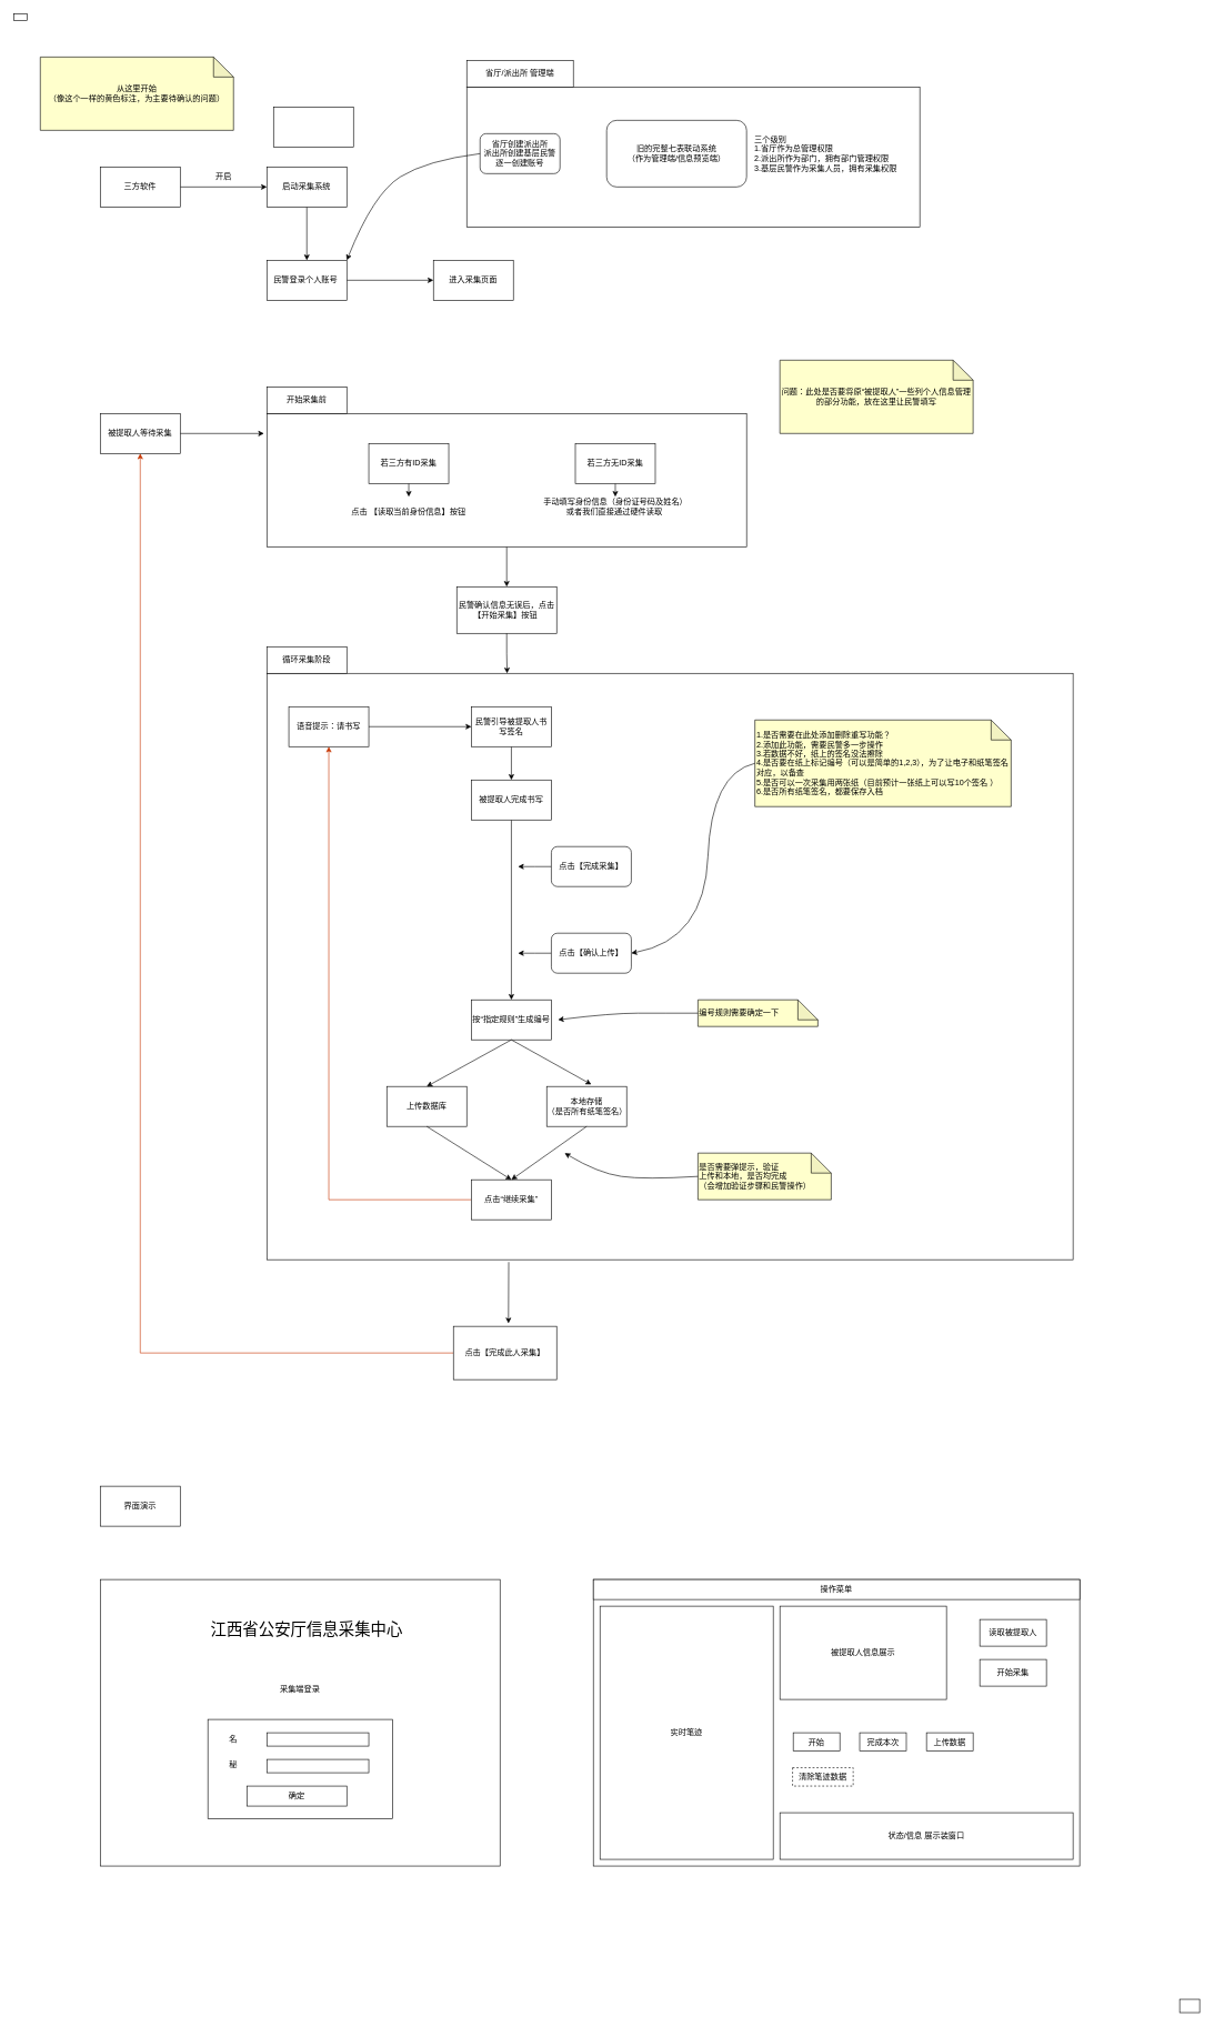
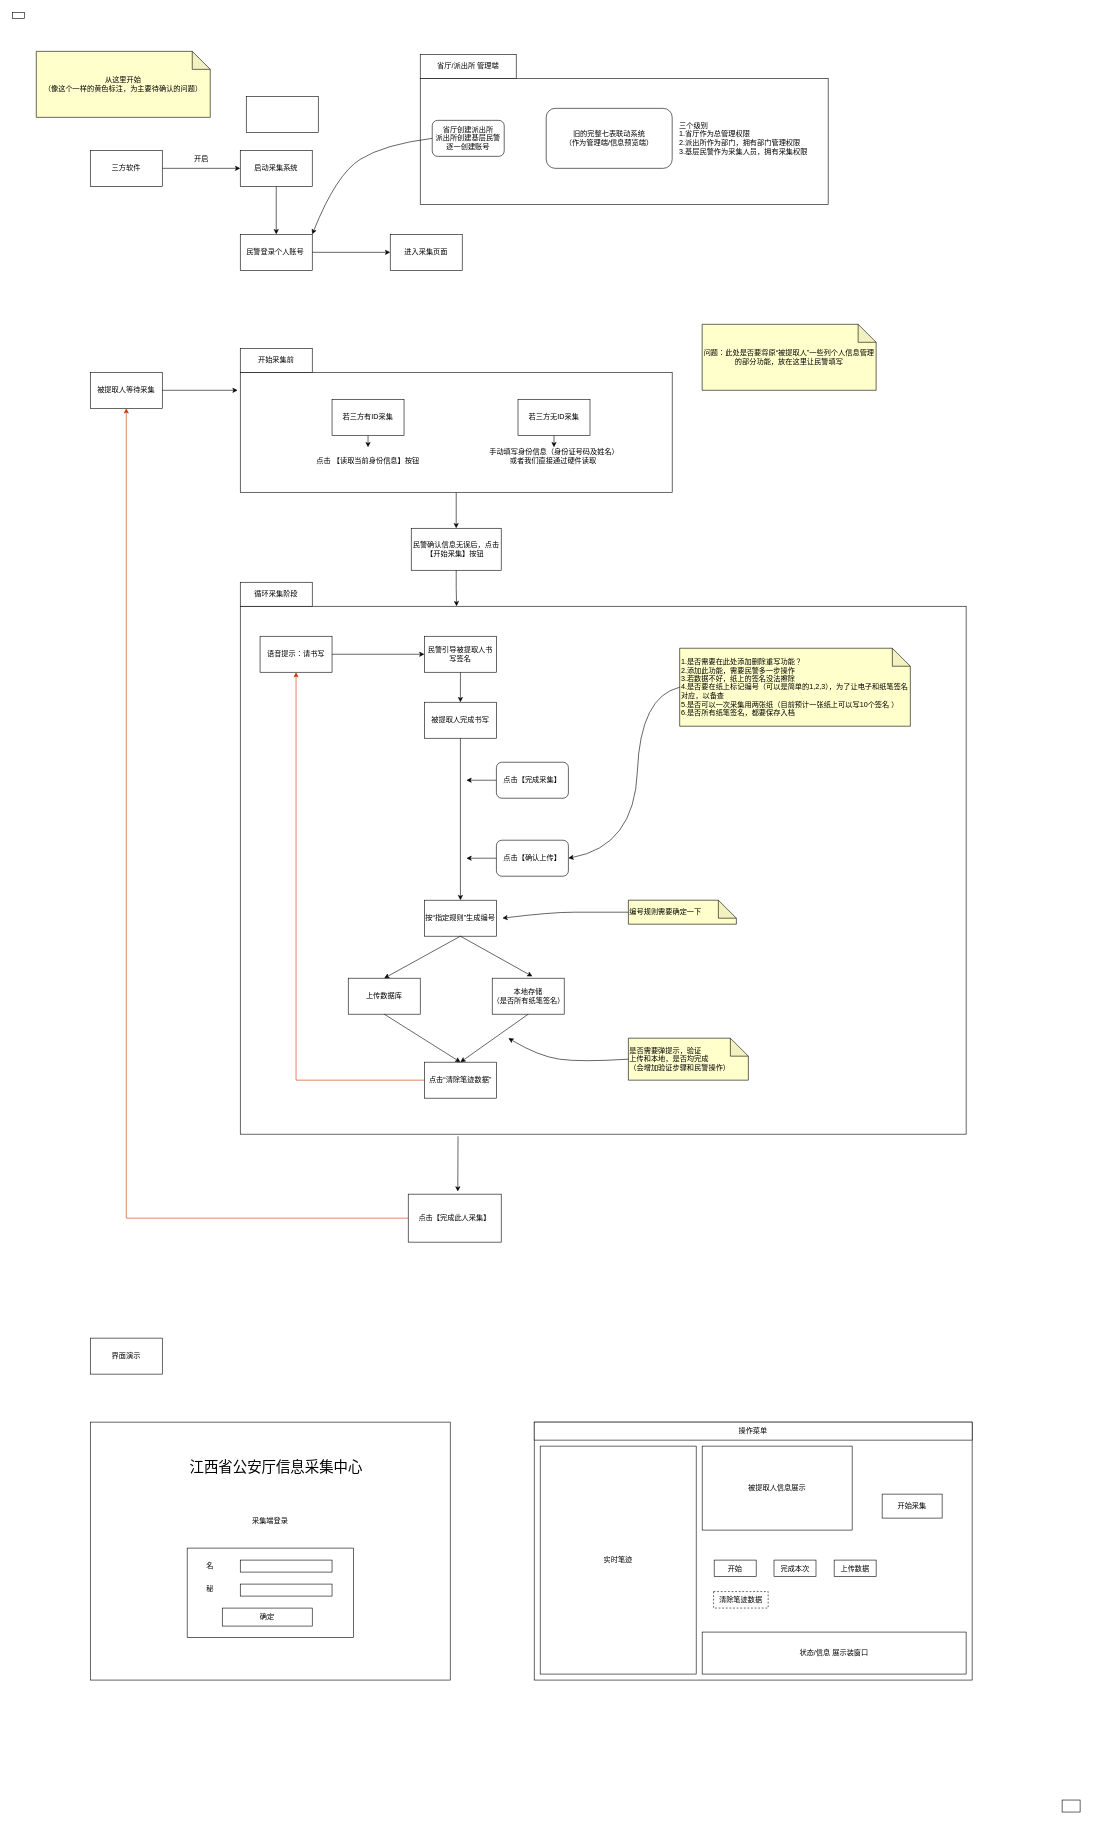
- <mxCell id="49" value="点击“继续采集”" style="rounded=0;whiteSpace=wrap;html=1;" vertex="1" parent="1"><mxGeometry x="707" y="1770" width="120" height="60" as="geometry" /></mxCell>
+ <mxCell id="49" value="点击“清除笔迹数据”" style="rounded=0;whiteSpace=wrap;html=1;" vertex="1" parent="1"><mxGeometry x="707" y="1770" width="120" height="60" as="geometry" /></mxCell>
- <mxCell id="78" value="读取被提取人" style="rounded=0;whiteSpace=wrap;html=1;" vertex="1" parent="1"><mxGeometry x="1470" y="2430" width="100" height="40" as="geometry" /></mxCell>
